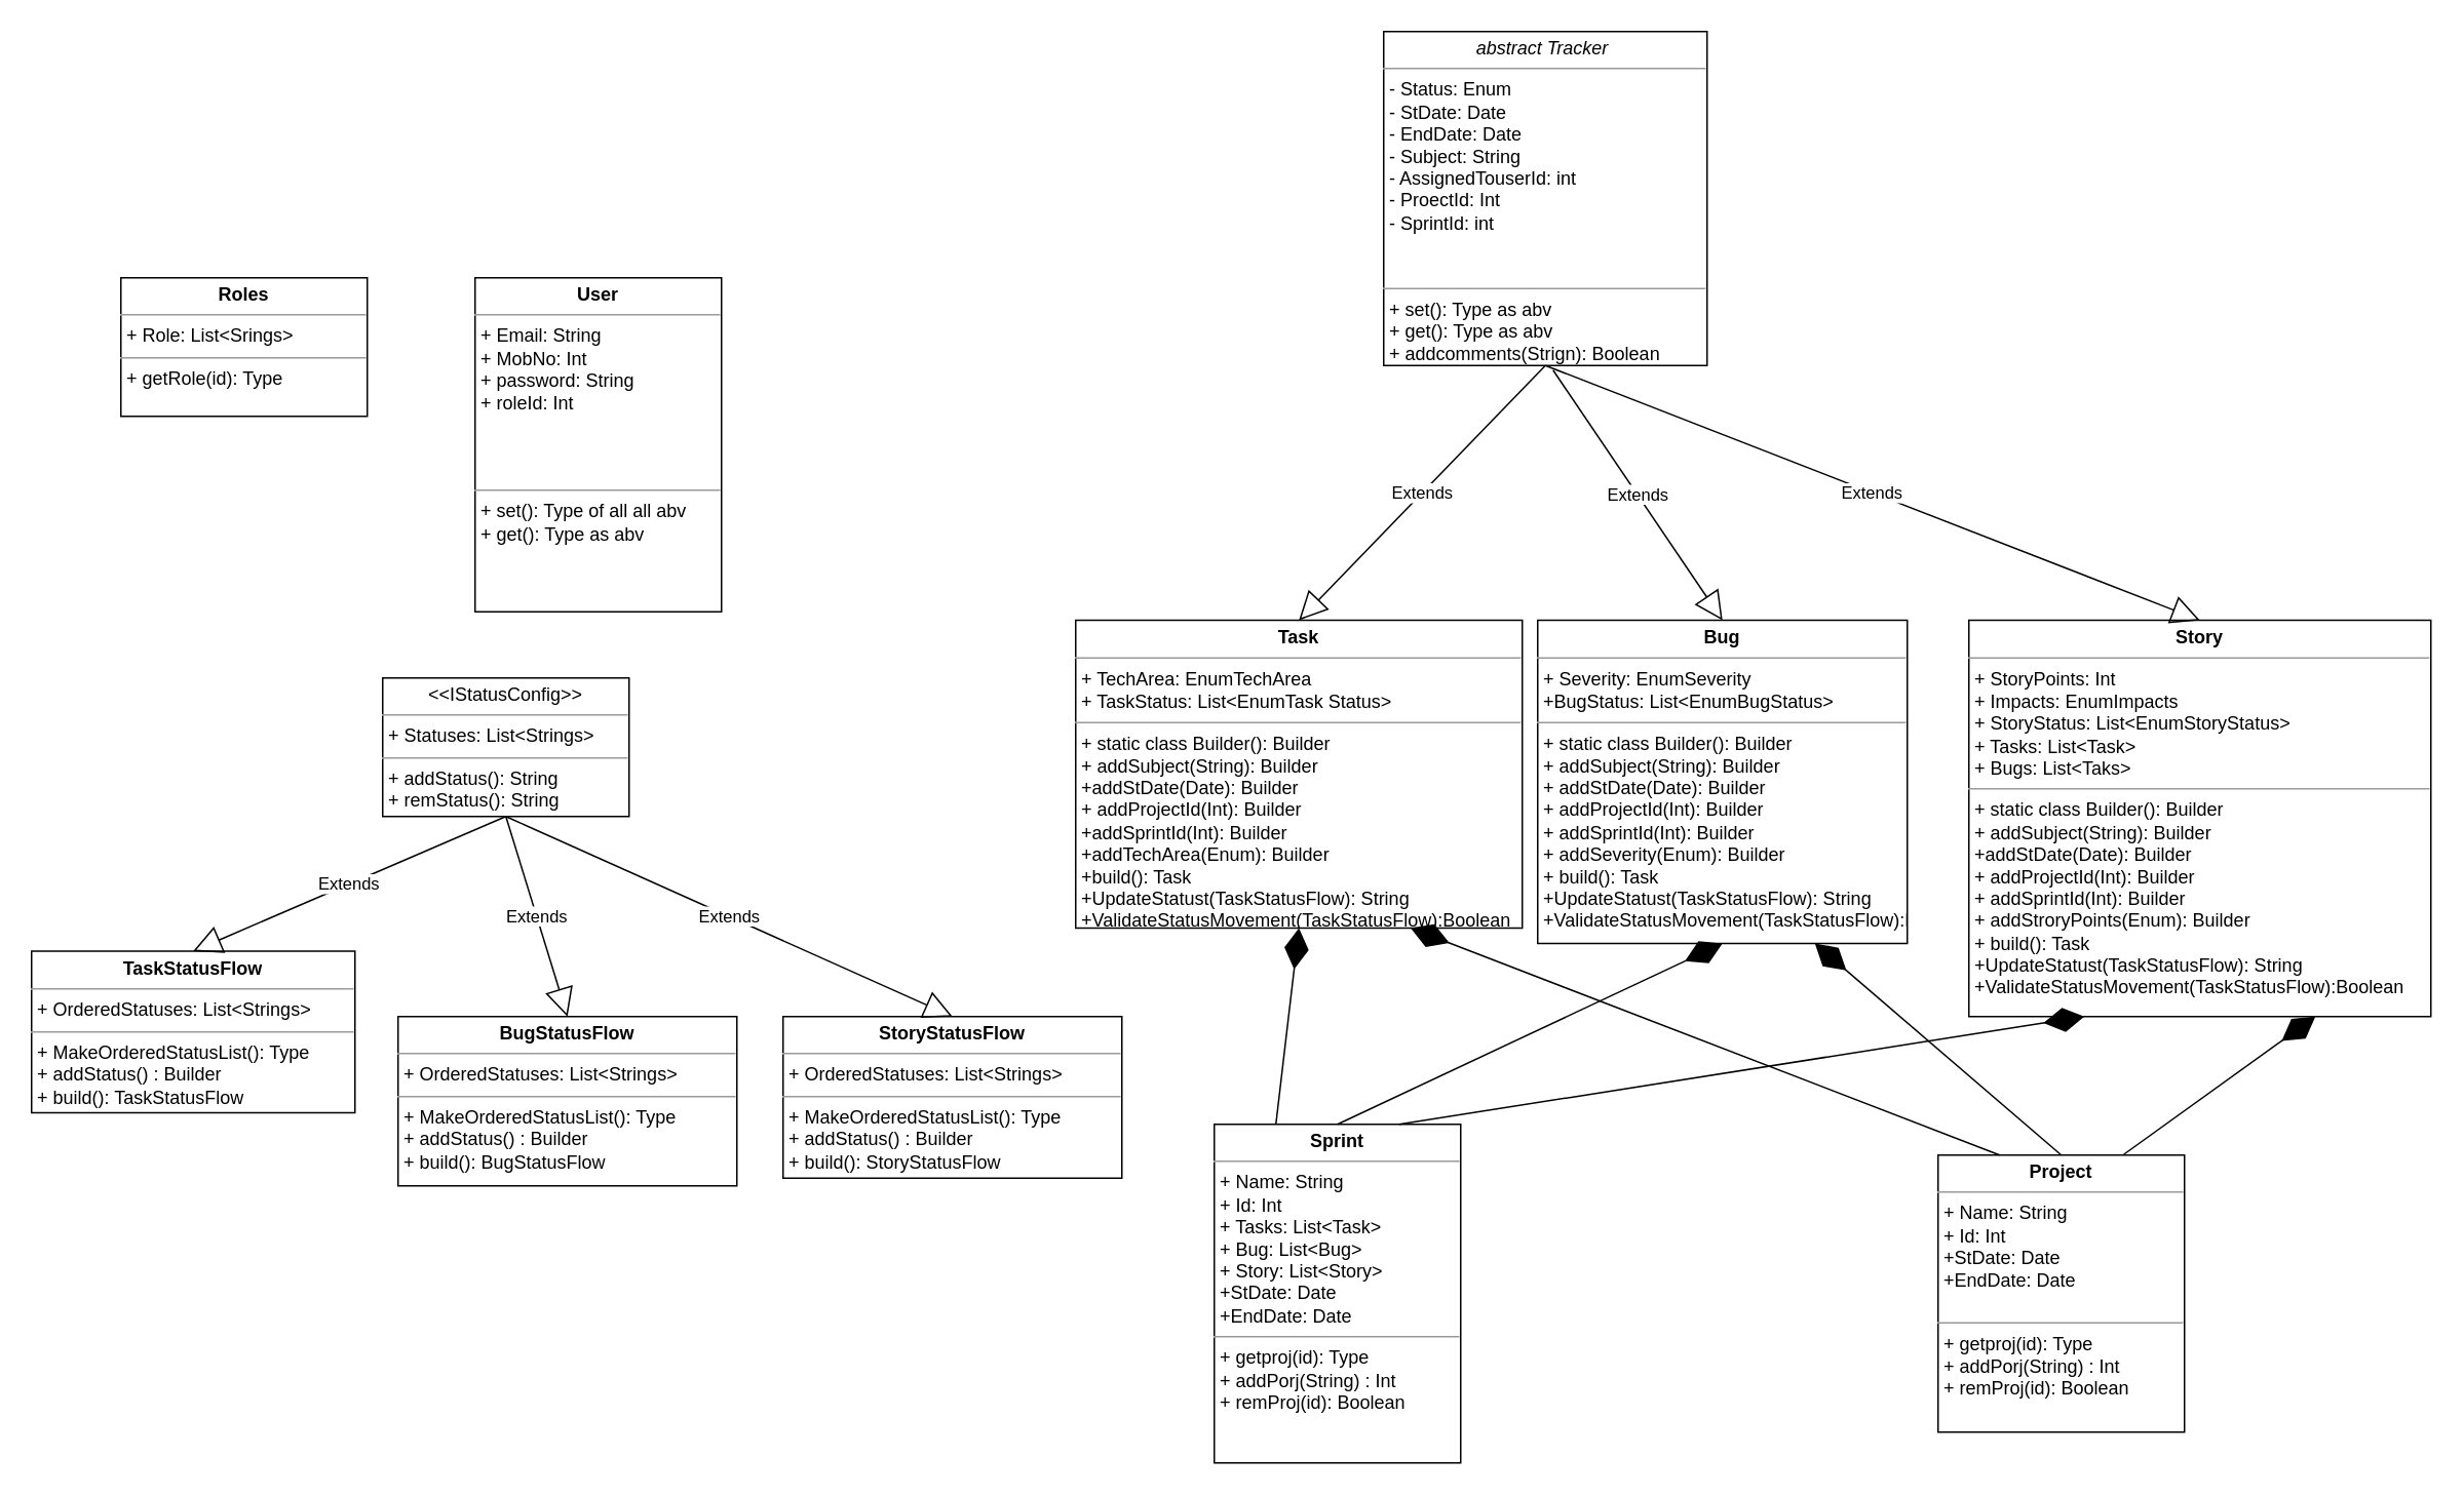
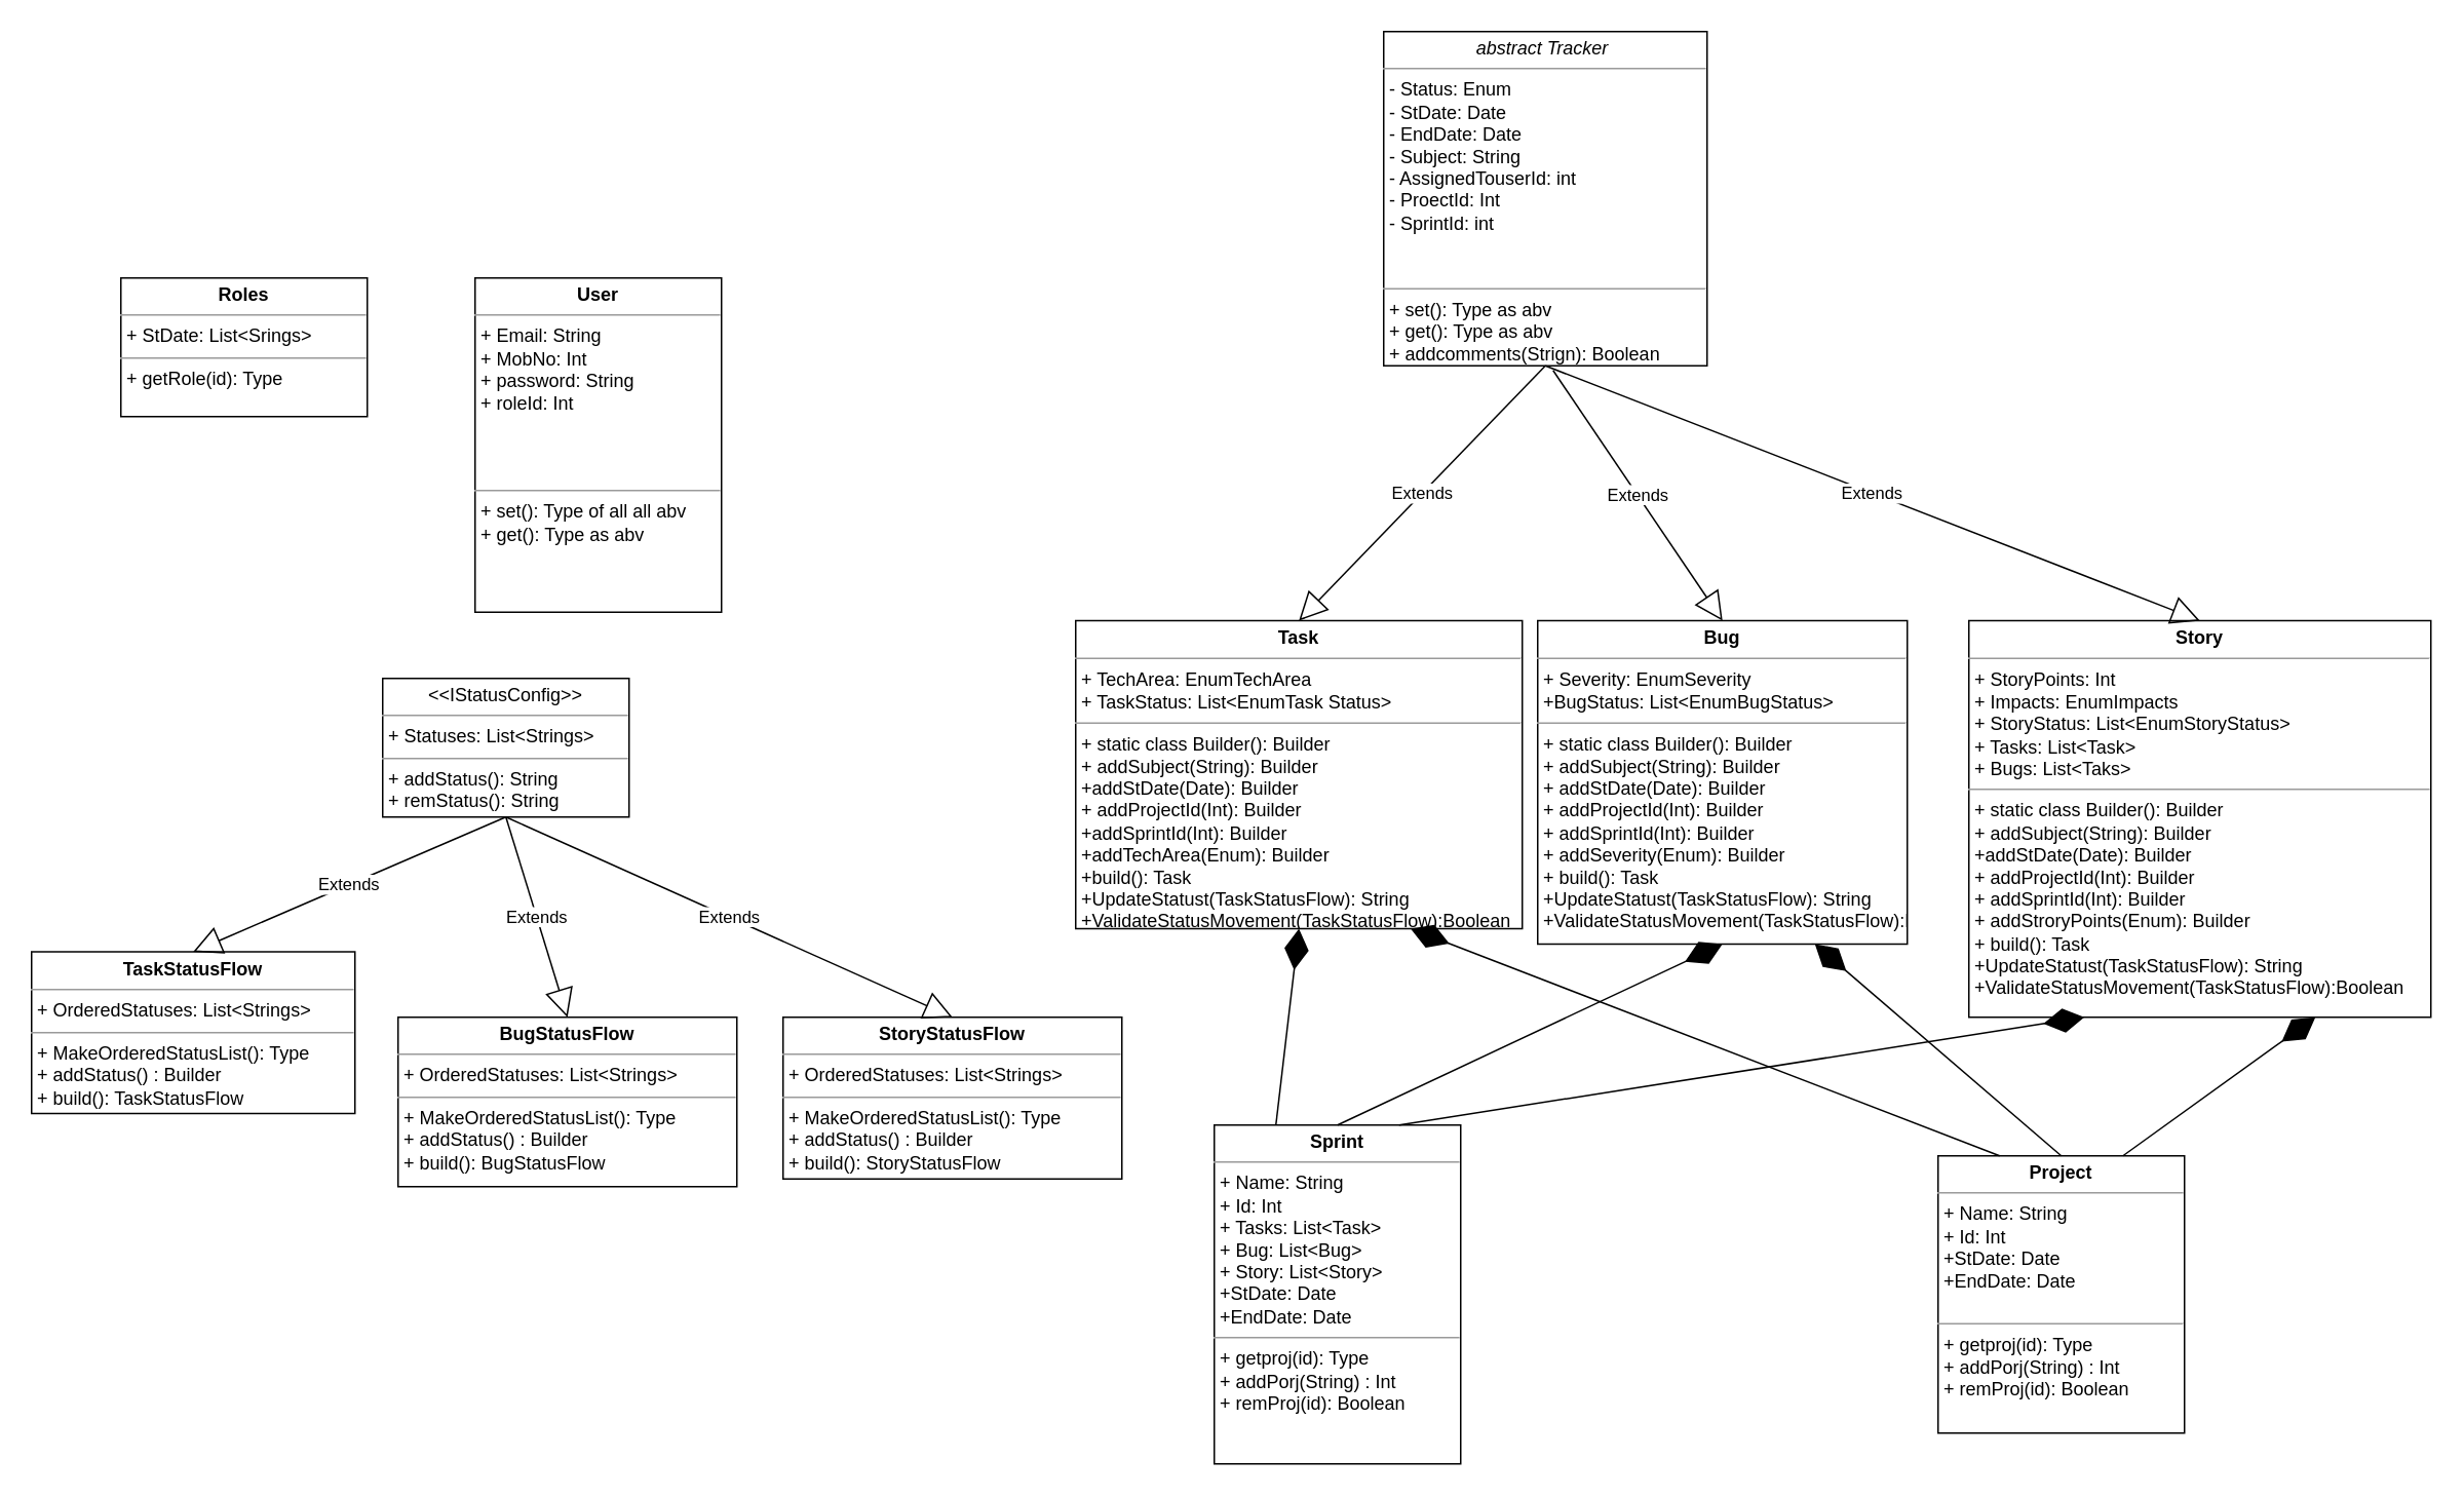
- <mxCell id="6" value="&lt;p style=&quot;margin: 0px ; margin-top: 4px ; text-align: center&quot;&gt;&lt;b&gt;Roles&lt;/b&gt;&lt;/p&gt;&lt;hr size=&quot;1&quot;&gt;&lt;p style=&quot;margin: 0px ; margin-left: 4px&quot;&gt;+ Role: List&amp;lt;Srings&amp;gt;&lt;/p&gt;&lt;hr size=&quot;1&quot;&gt;&lt;p style=&quot;margin: 0px ; margin-left: 4px&quot;&gt;+ getRole(id): Type&lt;/p&gt;" style="verticalAlign=top;align=left;overflow=fill;fontSize=12;fontFamily=Helvetica;html=1;" parent="1" vertex="1"><mxGeometry x="78" y="180" width="160" height="90" as="geometry" /></mxCell>
+ <mxCell id="6" value="&lt;p style=&quot;margin: 0px ; margin-top: 4px ; text-align: center&quot;&gt;&lt;b&gt;Roles&lt;/b&gt;&lt;/p&gt;&lt;hr size=&quot;1&quot;&gt;&lt;p style=&quot;margin: 0px ; margin-left: 4px&quot;&gt;+ StDate: List&amp;lt;Srings&amp;gt;&lt;/p&gt;&lt;hr size=&quot;1&quot;&gt;&lt;p style=&quot;margin: 0px ; margin-left: 4px&quot;&gt;+ getRole(id): Type&lt;/p&gt;" style="verticalAlign=top;align=left;overflow=fill;fontSize=12;fontFamily=Helvetica;html=1;" parent="1" vertex="1"><mxGeometry x="78" y="180" width="160" height="90" as="geometry" /></mxCell>
